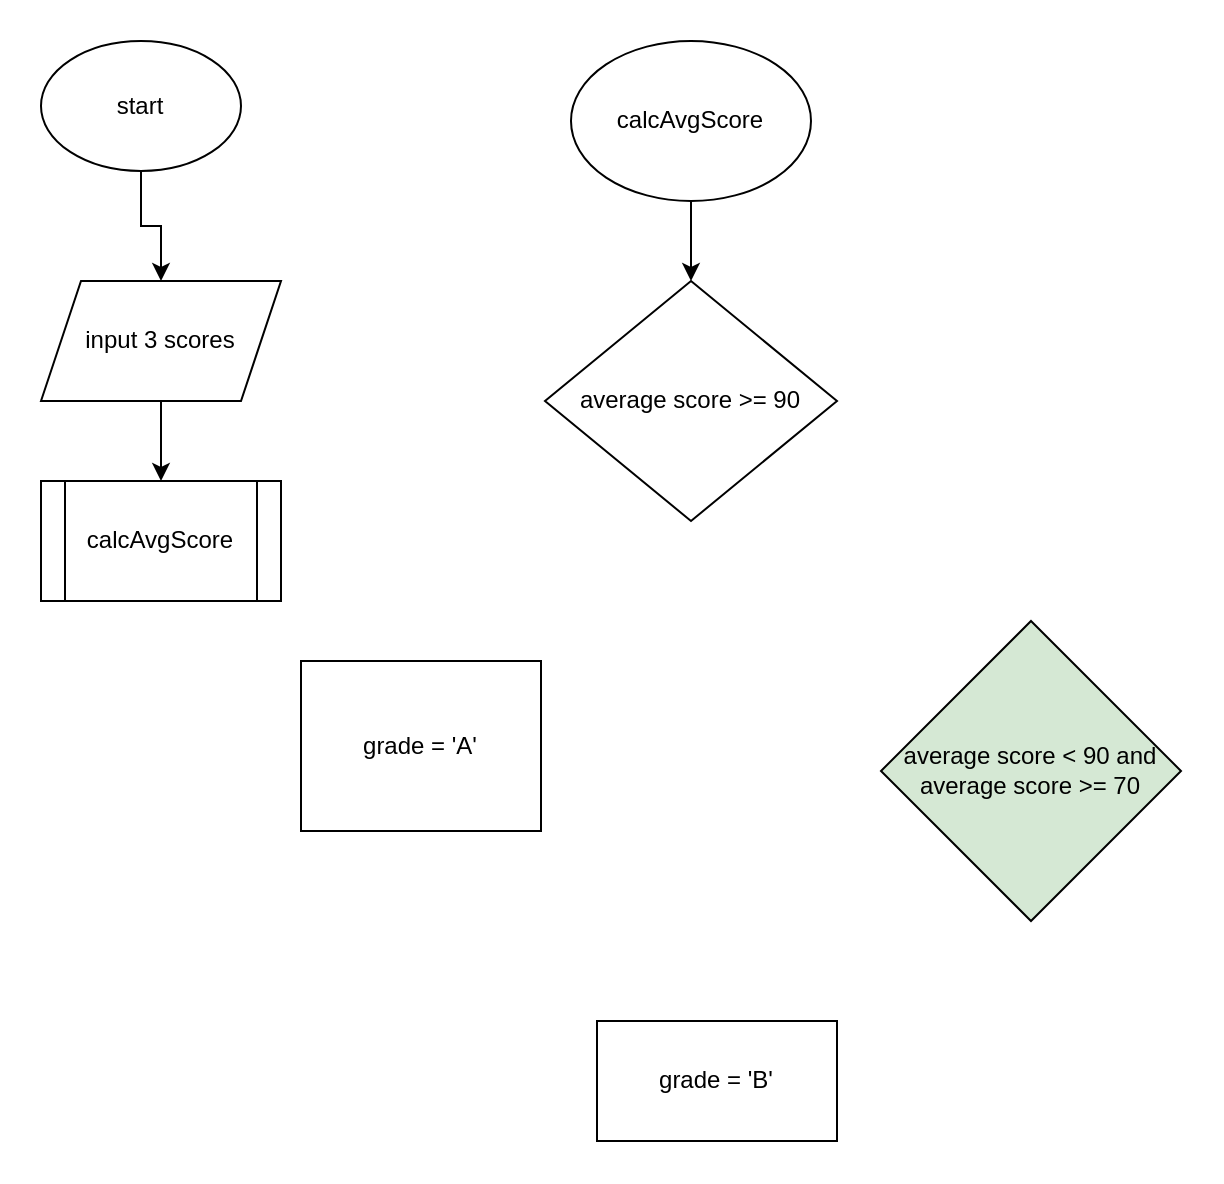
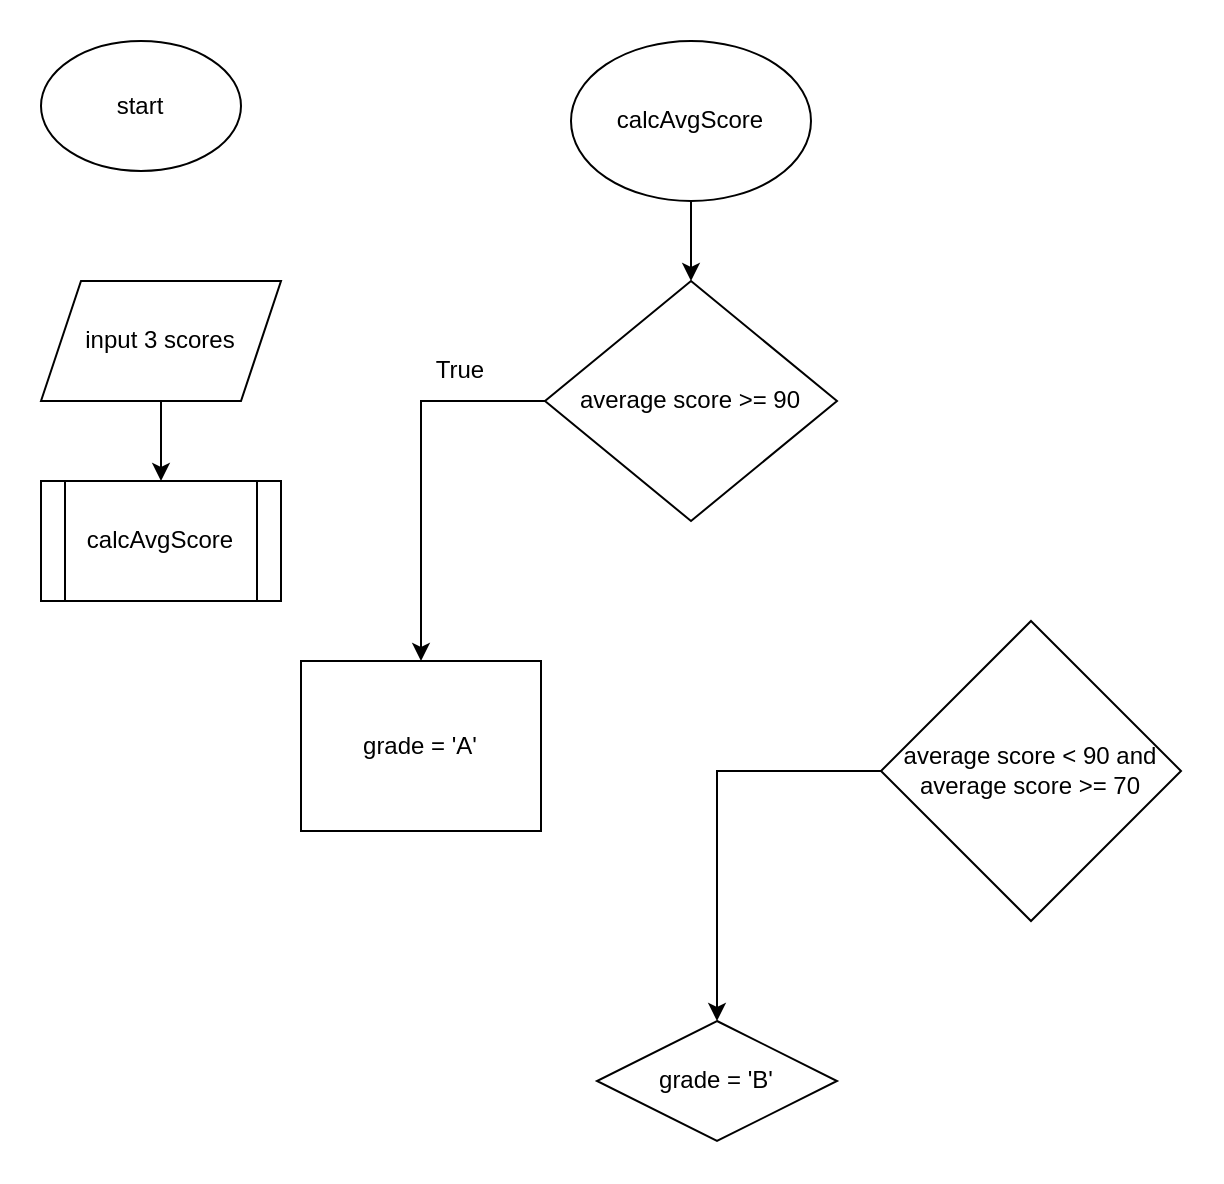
- <mxCell id="2" value="" style="edgeStyle=orthogonalEdgeStyle;rounded=0;orthogonalLoop=1;jettySize=auto;html=1;" edge="1" parent="1" source="3" target="5"><mxGeometry relative="1" as="geometry" /></mxCell>
+ <mxCell id="12" value="True" style="text;html=1;strokeColor=none;fillColor=none;align=center;verticalAlign=middle;whiteSpace=wrap;rounded=0;" vertex="1" parent="1"><mxGeometry x="200" y="170" width="60" height="30" as="geometry" /></mxCell>
+ <mxCell id="9" value="" style="edgeStyle=orthogonalEdgeStyle;rounded=0;orthogonalLoop=1;jettySize=auto;html=1;" edge="1" parent="1" source="10" target="11"><mxGeometry relative="1" as="geometry" /></mxCell>
- <mxCell id="14" value="average score &amp;lt; 90 and average score &amp;gt;= 70" style="rhombus;whiteSpace=wrap;html=1;fillColor=#d5e8d4;" vertex="1" parent="1"><mxGeometry x="440" y="310" width="150" height="150" as="geometry" /></mxCell>
+ <mxCell id="14" value="average score &amp;lt; 90 and average score &amp;gt;= 70" style="rhombus;whiteSpace=wrap;html=1;" vertex="1" parent="1"><mxGeometry x="440" y="310" width="150" height="150" as="geometry" /></mxCell>
+ <mxCell id="13" value="" style="edgeStyle=orthogonalEdgeStyle;rounded=0;orthogonalLoop=1;jettySize=auto;html=1;" edge="1" parent="1" source="14" target="15"><mxGeometry relative="1" as="geometry" /></mxCell>
- <mxCell id="15" value="grade = 'B'" style="whiteSpace=wrap;html=1;" vertex="1" parent="1"><mxGeometry x="298" y="510" width="120" height="60" as="geometry" /></mxCell>
+ <mxCell id="15" value="grade = 'B'" style="rhombus;whiteSpace=wrap;html=1;" vertex="1" parent="1"><mxGeometry x="298" y="510" width="120" height="60" as="geometry" /></mxCell>
